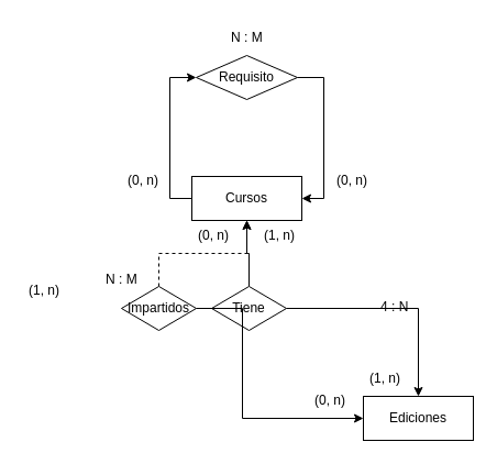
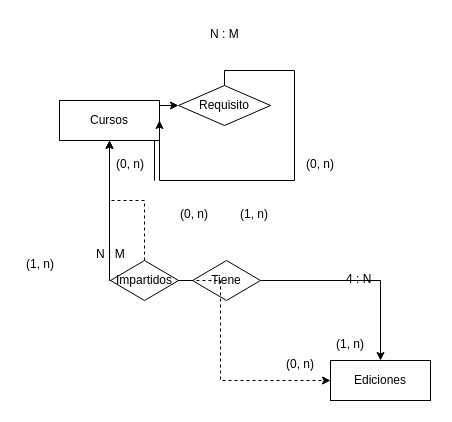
- <mxCell id="6" value="Requisito" style="shape=rhombus;perimeter=rhombusPerimeter;whiteSpace=wrap;html=1;align=center;" vertex="1" parent="1"><mxGeometry x="178" y="50" width="92" height="40" as="geometry" /></mxCell>
+ <mxCell id="6" value="Requisito" style="shape=rhombus;perimeter=rhombusPerimeter;whiteSpace=wrap;html=1;align=center;" vertex="1" parent="1"><mxGeometry x="178" y="85" width="92" height="40" as="geometry" /></mxCell>
- <mxCell id="3" value="Cursos" style="whiteSpace=wrap;html=1;align=center;" vertex="1" parent="1"><mxGeometry x="174" y="160" width="100" height="40" as="geometry" /></mxCell>
+ <mxCell id="3" value="Cursos" style="whiteSpace=wrap;html=1;align=center;" vertex="1" parent="1"><mxGeometry x="59" y="100" width="100" height="40" as="geometry" /></mxCell>
- <mxCell id="17" style="edgeStyle=orthogonalEdgeStyle;rounded=0;orthogonalLoop=1;jettySize=auto;html=1;entryX=0;entryY=0.5;entryDx=0;entryDy=0;" edge="1" parent="1" source="18" target="4"><mxGeometry relative="1" as="geometry"><Array as="points"><mxPoint x="220" y="280" /><mxPoint x="220" y="380" /></Array></mxGeometry></mxCell>
+ <mxCell id="17" style="edgeStyle=orthogonalEdgeStyle;rounded=0;orthogonalLoop=1;jettySize=auto;html=1;entryX=0;entryY=0.5;entryDx=0;entryDy=0;dashed=1;" edge="1" parent="1" source="18" target="4"><mxGeometry relative="1" as="geometry"><Array as="points"><mxPoint x="220" y="280" /><mxPoint x="220" y="380" /></Array></mxGeometry></mxCell>
